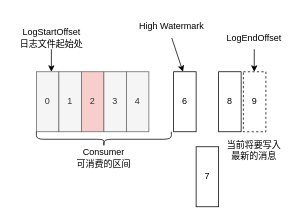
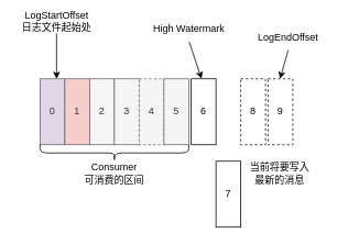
- <mxCell id="12" value="LogStartOffset&lt;br&gt;日志文件起始处" style="text;html=1;strokeColor=none;fillColor=none;align=center;verticalAlign=middle;whiteSpace=wrap;rounded=0;dashed=1;" parent="1" vertex="1"><mxGeometry x="20.5" y="35" width="95" height="30" as="geometry" /></mxCell>
+ <mxCell id="12" value="LogStartOffset&lt;br&gt;日志文件起始处" style="text;html=1;strokeColor=none;fillColor=none;align=center;verticalAlign=middle;whiteSpace=wrap;rounded=0;dashed=1;" parent="1" vertex="1"><mxGeometry x="20.5" y="10" width="95" height="30" as="geometry" /></mxCell>
- <mxCell id="18" value="LogEndOffset" style="text;html=1;strokeColor=none;fillColor=none;align=center;verticalAlign=middle;whiteSpace=wrap;rounded=0;dashed=1;" parent="1" vertex="1"><mxGeometry x="291" y="35" width="95" height="30" as="geometry" /></mxCell>
+ <mxCell id="18" value="LogEndOffset" style="text;html=1;strokeColor=none;fillColor=none;align=center;verticalAlign=middle;whiteSpace=wrap;rounded=0;dashed=1;" parent="1" vertex="1"><mxGeometry x="301" y="30" width="95" height="30" as="geometry" /></mxCell>
- <mxCell id="2" value="0" style="rounded=0;whiteSpace=wrap;html=1;fillColor=#f5f5f5;fontColor=#333333;strokeColor=#666666;" parent="1" vertex="1"><mxGeometry x="48" y="95" width="30" height="80" as="geometry" /></mxCell>
+ <mxCell id="2" value="0" style="rounded=0;whiteSpace=wrap;html=1;fillColor=#e1d5e7;fontColor=#333333;strokeColor=#666666;" parent="1" vertex="1"><mxGeometry x="48" y="95" width="30" height="80" as="geometry" /></mxCell>
- <mxCell id="3" value="1" style="rounded=0;whiteSpace=wrap;html=1;fillColor=#f5f5f5;fontColor=#333333;strokeColor=#666666;" parent="1" vertex="1"><mxGeometry x="78" y="95" width="30" height="80" as="geometry" /></mxCell>
+ <mxCell id="3" value="1" style="rounded=0;whiteSpace=wrap;html=1;fillColor=#f8cecc;fontColor=#333333;strokeColor=#666666;" parent="1" vertex="1"><mxGeometry x="78" y="95" width="30" height="80" as="geometry" /></mxCell>
- <mxCell id="4" value="2" style="rounded=0;whiteSpace=wrap;html=1;fillColor=#f8cecc;fontColor=#333333;strokeColor=#666666;" parent="1" vertex="1"><mxGeometry x="108" y="95" width="30" height="80" as="geometry" /></mxCell>
+ <mxCell id="4" value="2" style="rounded=0;whiteSpace=wrap;html=1;fillColor=#f5f5f5;fontColor=#333333;strokeColor=#666666;" parent="1" vertex="1"><mxGeometry x="108" y="95" width="30" height="80" as="geometry" /></mxCell>
- <mxCell id="6" value="4" style="rounded=0;whiteSpace=wrap;html=1;fillColor=#f5f5f5;fontColor=#333333;strokeColor=#666666;" parent="1" vertex="1"><mxGeometry x="168" y="95" width="30" height="80" as="geometry" /></mxCell>
+ <mxCell id="6" value="4" style="rounded=0;whiteSpace=wrap;html=1;fillColor=#f5f5f5;fontColor=#333333;strokeColor=#666666;dashed=1;" parent="1" vertex="1"><mxGeometry x="168" y="95" width="30" height="80" as="geometry" /></mxCell>
+ <mxCell id="7" value="5" style="rounded=0;whiteSpace=wrap;html=1;fillColor=#f5f5f5;strokeColor=#666666;fontColor=#333333;" parent="1" vertex="1"><mxGeometry x="198" y="95" width="30" height="80" as="geometry" /></mxCell>
- <mxCell id="10" value="8" style="rounded=0;whiteSpace=wrap;html=1;" parent="1" vertex="1"><mxGeometry x="291" y="95" width="30" height="80" as="geometry" /></mxCell>
+ <mxCell id="10" value="8" style="rounded=0;whiteSpace=wrap;html=1;dashed=1;" parent="1" vertex="1"><mxGeometry x="291" y="95" width="30" height="80" as="geometry" /></mxCell>
- <mxCell id="20" value="当前将要写入最新的消息" style="text;html=1;strokeColor=none;fillColor=none;align=center;verticalAlign=middle;whiteSpace=wrap;rounded=0;" parent="1" vertex="1"><mxGeometry x="298" y="185" width="81" height="30" as="geometry" /></mxCell>
+ <mxCell id="20" value="当前将要写入最新的消息" style="text;html=1;strokeColor=none;fillColor=none;align=center;verticalAlign=middle;whiteSpace=wrap;rounded=0;" parent="1" vertex="1"><mxGeometry x="298" y="195" width="81" height="30" as="geometry" /></mxCell>
